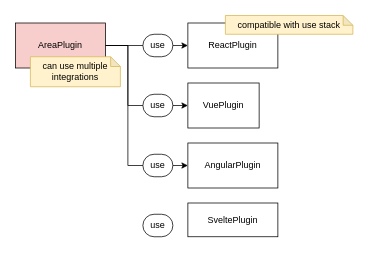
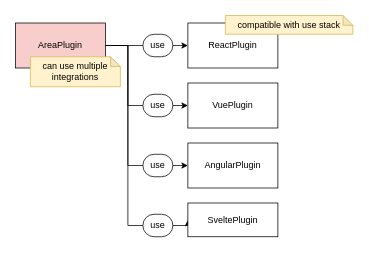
- <mxCell id="9" value="VuePlugin" style="rounded=0;whiteSpace=wrap;html=1;" parent="1" vertex="1"><mxGeometry x="250" y="110" width="95" height="60" as="geometry" /></mxCell>
+ <mxCell id="9" value="VuePlugin" style="rounded=0;whiteSpace=wrap;html=1;" parent="1" vertex="1"><mxGeometry x="250" y="110" width="120" height="60" as="geometry" /></mxCell>
+ <mxCell id="5" style="edgeStyle=orthogonalEdgeStyle;rounded=0;orthogonalLoop=1;jettySize=auto;html=1;exitX=1;exitY=0.5;exitDx=0;exitDy=0;entryX=0;entryY=0.5;entryDx=0;entryDy=0;" parent="1" source="6" target="11" edge="1"><mxGeometry relative="1" as="geometry"><Array as="points"><mxPoint x="170" y="60" /><mxPoint x="170" y="300" /></Array></mxGeometry></mxCell>
